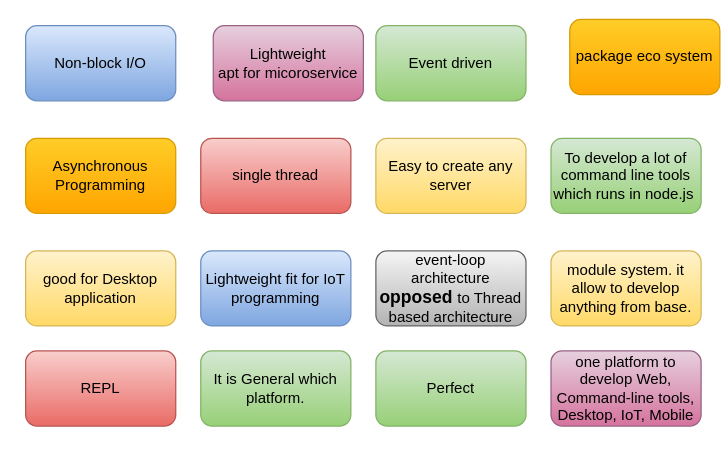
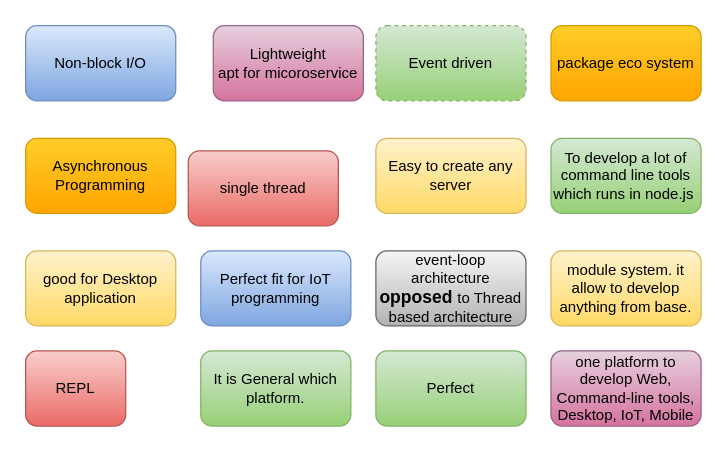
- <mxCell id="14" value="package eco system" style="rounded=1;whiteSpace=wrap;html=1;gradientColor=#ffa500;fillColor=#ffcd28;strokeColor=#d79b00;" vertex="1" parent="1"><mxGeometry x="455" y="15" width="120" height="60" as="geometry" /></mxCell>
+ <mxCell id="14" value="package eco system" style="rounded=1;whiteSpace=wrap;html=1;gradientColor=#ffa500;fillColor=#ffcd28;strokeColor=#d79b00;" vertex="1" parent="1"><mxGeometry x="440" y="20" width="120" height="60" as="geometry" /></mxCell>
- <mxCell id="6" value="Event driven" style="rounded=1;whiteSpace=wrap;html=1;gradientColor=#97d077;fillColor=#d5e8d4;strokeColor=#82b366;" vertex="1" parent="1"><mxGeometry x="300" y="20" width="120" height="60" as="geometry" /></mxCell>
+ <mxCell id="6" value="Event driven" style="rounded=1;whiteSpace=wrap;html=1;gradientColor=#97d077;fillColor=#d5e8d4;strokeColor=#82b366;dashed=1;" vertex="1" parent="1"><mxGeometry x="300" y="20" width="120" height="60" as="geometry" /></mxCell>
- <mxCell id="5" value="single thread" style="rounded=1;whiteSpace=wrap;html=1;gradientColor=#ea6b66;fillColor=#f8cecc;strokeColor=#b85450;" vertex="1" parent="1"><mxGeometry x="160" y="110" width="120" height="60" as="geometry" /></mxCell>
+ <mxCell id="5" value="single thread" style="rounded=1;whiteSpace=wrap;html=1;gradientColor=#ea6b66;fillColor=#f8cecc;strokeColor=#b85450;" vertex="1" parent="1"><mxGeometry x="150" y="120" width="120" height="60" as="geometry" /></mxCell>
- <mxCell id="8" value="Lightweight fit for IoT programming" style="rounded=1;whiteSpace=wrap;html=1;gradientColor=#7ea6e0;fillColor=#dae8fc;strokeColor=#6c8ebf;" vertex="1" parent="1"><mxGeometry x="160" y="200" width="120" height="60" as="geometry" /></mxCell>
+ <mxCell id="8" value="Perfect fit for IoT programming" style="rounded=1;whiteSpace=wrap;html=1;gradientColor=#7ea6e0;fillColor=#dae8fc;strokeColor=#6c8ebf;" vertex="1" parent="1"><mxGeometry x="160" y="200" width="120" height="60" as="geometry" /></mxCell>
- <mxCell id="13" value="REPL" style="rounded=1;whiteSpace=wrap;html=1;gradientColor=#ea6b66;fillColor=#f8cecc;strokeColor=#b85450;" vertex="1" parent="1"><mxGeometry x="20" y="280" width="120" height="60" as="geometry" /></mxCell>
+ <mxCell id="13" value="REPL" style="rounded=1;whiteSpace=wrap;html=1;gradientColor=#ea6b66;fillColor=#f8cecc;strokeColor=#b85450;" vertex="1" parent="1"><mxGeometry x="20" y="280" width="80" height="60" as="geometry" /></mxCell>
